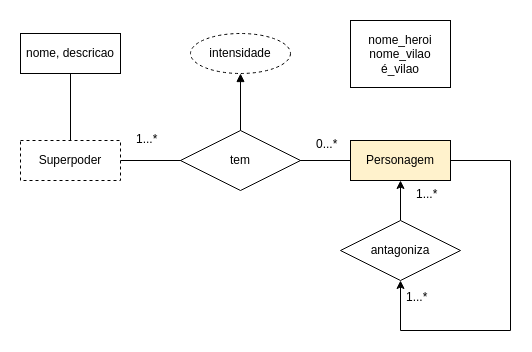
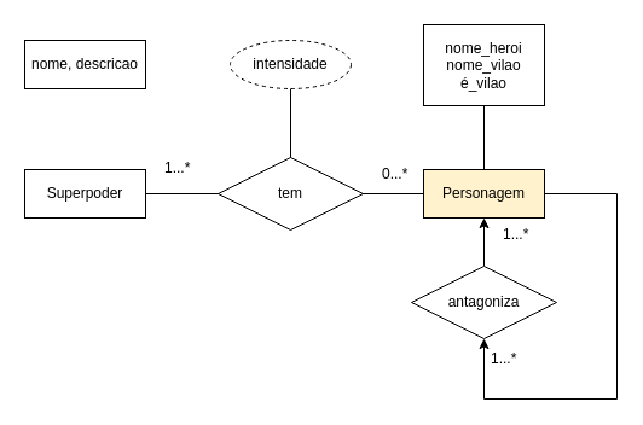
- <mxCell id="18" value="" style="endArrow=block;html=1;rounded=0;entryX=0.5;entryY=1;entryDx=0;entryDy=0;exitX=0.5;exitY=0;exitDx=0;exitDy=0;" edge="1" parent="1" source="6" target="17"><mxGeometry width="50" height="50" relative="1" as="geometry"><mxPoint x="60" y="360" as="sourcePoint" /><mxPoint x="110" y="310" as="targetPoint" /></mxGeometry></mxCell>
+ <mxCell id="18" value="" style="endArrow=none;html=1;rounded=0;entryX=0.5;entryY=1;entryDx=0;entryDy=0;exitX=0.5;exitY=0;exitDx=0;exitDy=0;" edge="1" parent="1" source="6" target="17"><mxGeometry width="50" height="50" relative="1" as="geometry"><mxPoint x="60" y="360" as="sourcePoint" /><mxPoint x="110" y="310" as="targetPoint" /></mxGeometry></mxCell>
- <mxCell id="16" value="" style="endArrow=none;html=1;rounded=0;entryX=0.5;entryY=1;entryDx=0;entryDy=0;" parent="1" source="4" target="15" edge="1"><mxGeometry relative="1" as="geometry"><mxPoint x="-80" y="260" as="sourcePoint" /><mxPoint x="80" y="260" as="targetPoint" /></mxGeometry></mxCell>
+ <mxCell id="12" value="" style="endArrow=none;html=1;rounded=0;exitX=0.5;exitY=1;exitDx=0;exitDy=0;entryX=0.5;entryY=0;entryDx=0;entryDy=0;" parent="1" source="11" target="3" edge="1"><mxGeometry relative="1" as="geometry"><mxPoint x="460" y="0" as="sourcePoint" /><mxPoint x="620" y="0" as="targetPoint" /></mxGeometry></mxCell>
- <mxCell id="4" value="Superpoder" style="whiteSpace=wrap;html=1;align=center;dashed=1;" parent="1" vertex="1"><mxGeometry x="20" y="140" width="100" height="40" as="geometry" /></mxCell>
+ <mxCell id="4" value="Superpoder" style="whiteSpace=wrap;html=1;align=center;" parent="1" vertex="1"><mxGeometry x="20" y="140" width="100" height="40" as="geometry" /></mxCell>
